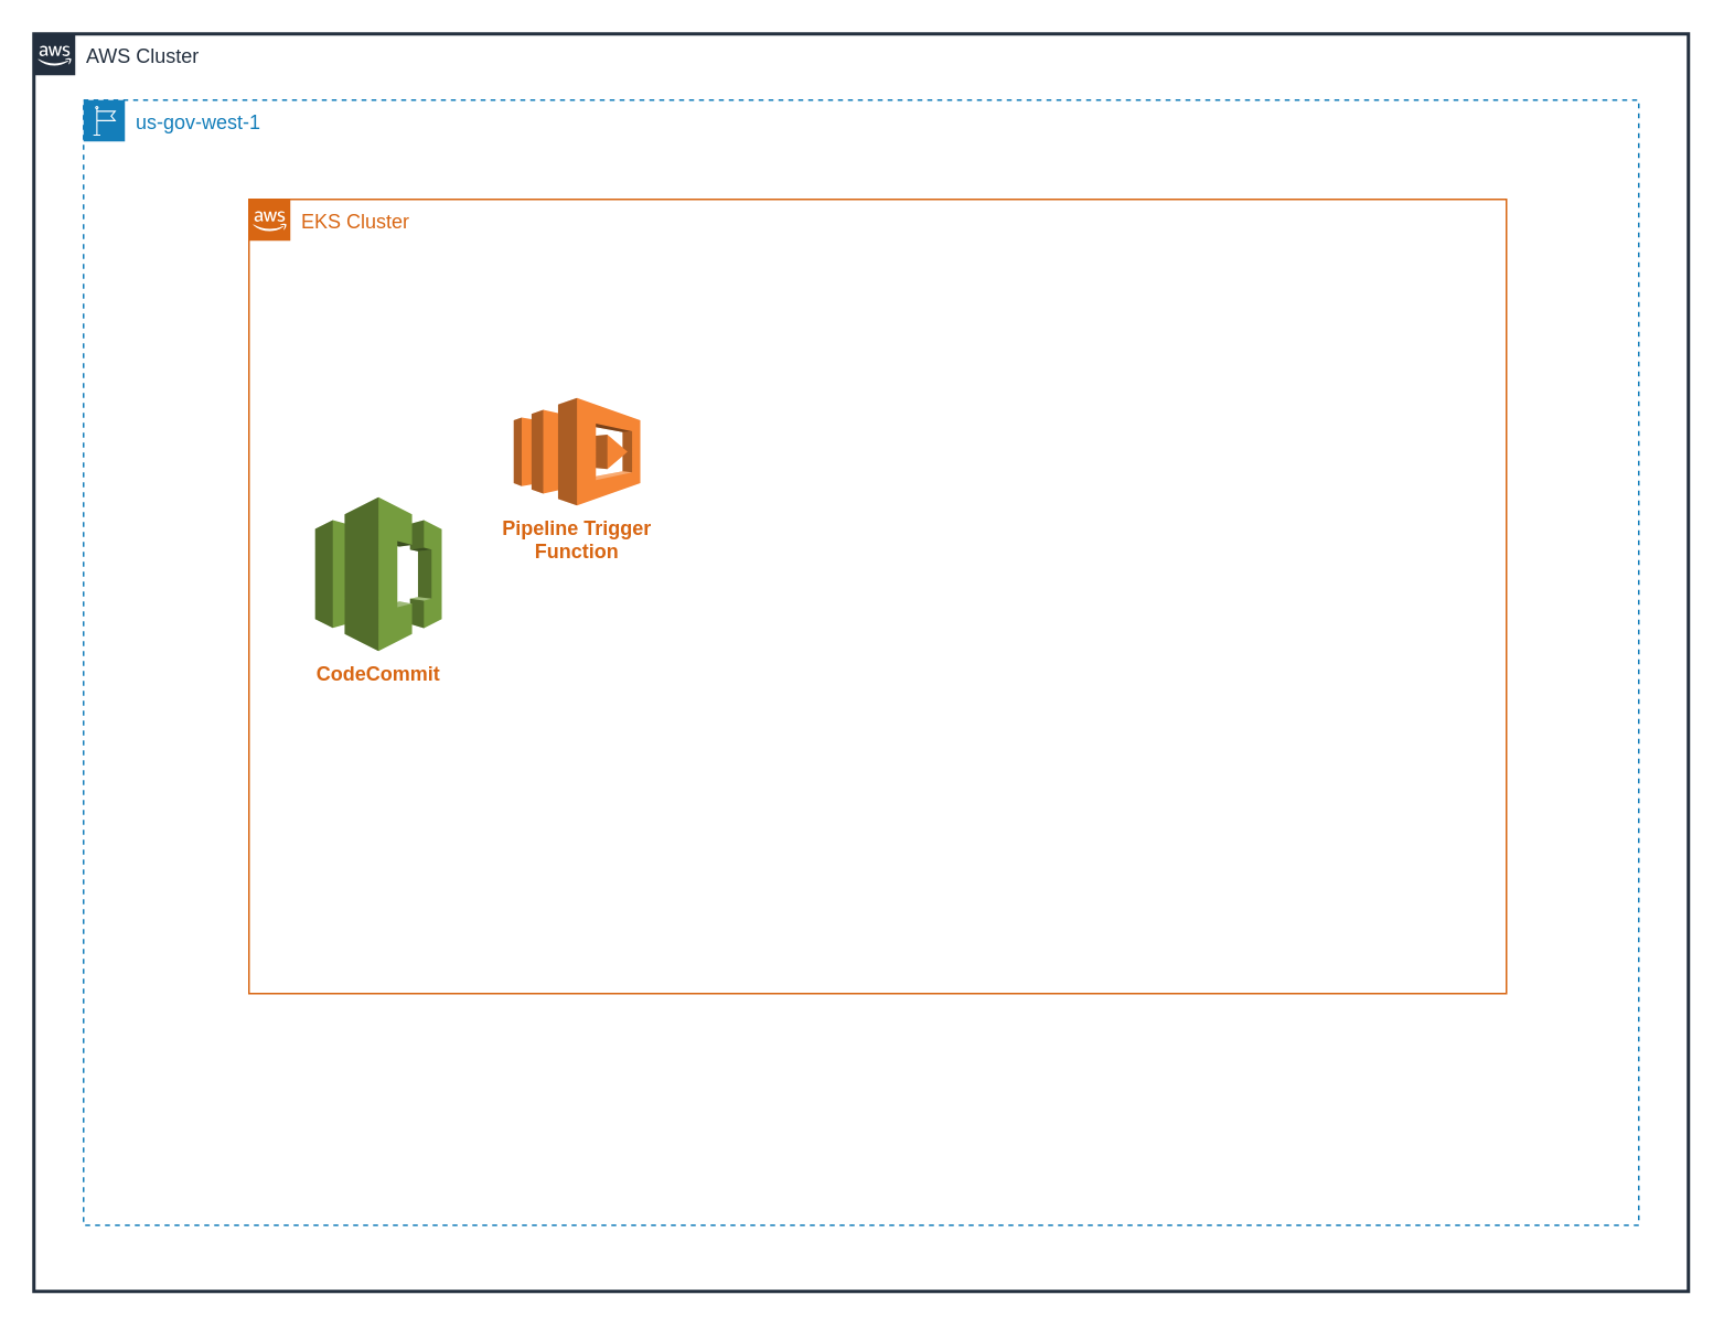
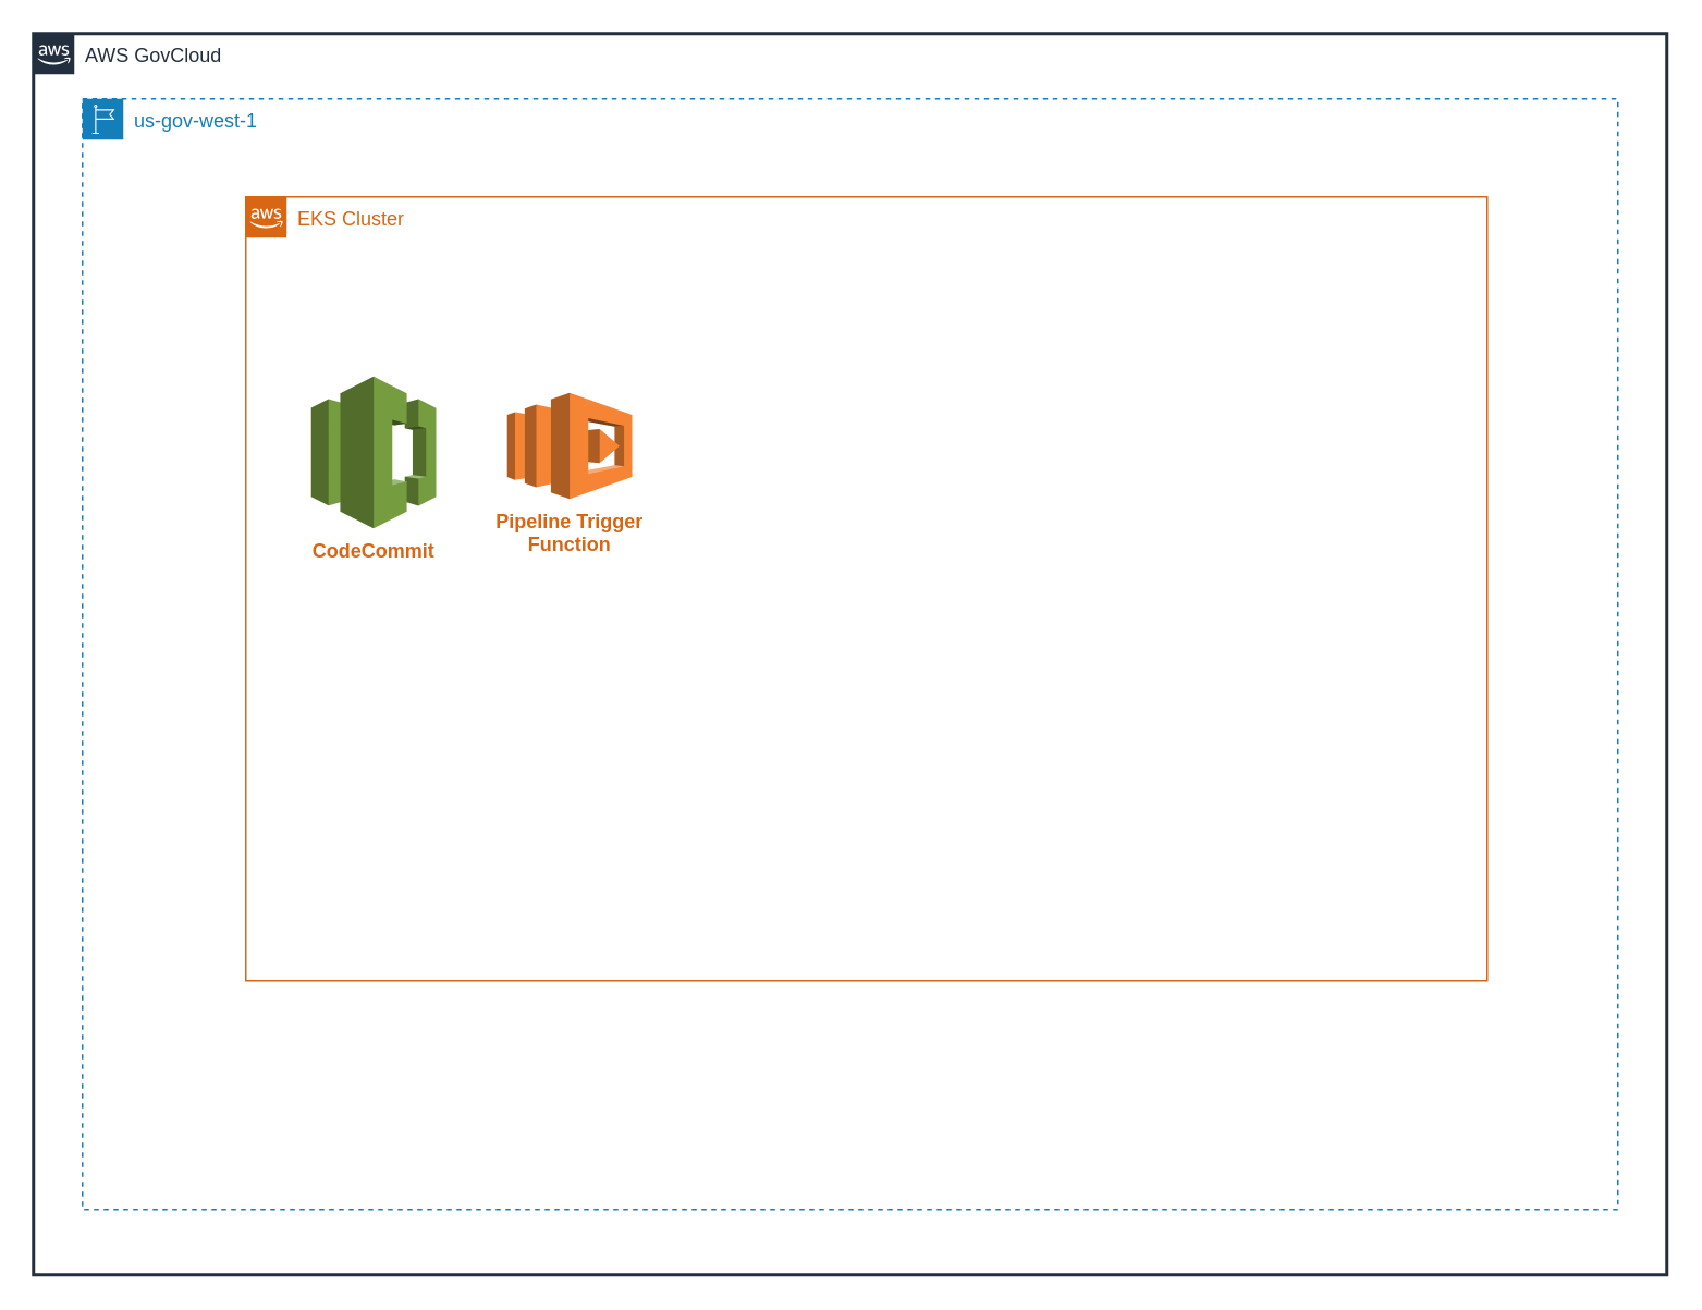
- <mxCell id="2" value="AWS Cluster" style="points=[[0,0],[0.25,0],[0.5,0],[0.75,0],[1,0],[1,0.25],[1,0.5],[1,0.75],[1,1],[0.75,1],[0.5,1],[0.25,1],[0,1],[0,0.75],[0,0.5],[0,0.25]];outlineConnect=0;gradientColor=none;html=1;whiteSpace=wrap;fontSize=12;fontStyle=0;container=0;pointerEvents=0;collapsible=0;recursiveResize=0;shape=mxgraph.aws4.group;grIcon=mxgraph.aws4.group_aws_cloud_alt;strokeColor=#232F3E;fillColor=none;verticalAlign=top;align=left;spacingLeft=30;fontColor=#232F3E;dashed=0;strokeWidth=2;" vertex="1" parent="1"><mxGeometry x="20" y="20" width="1000" height="760" as="geometry" /></mxCell>
+ <mxCell id="2" value="AWS GovCloud" style="points=[[0,0],[0.25,0],[0.5,0],[0.75,0],[1,0],[1,0.25],[1,0.5],[1,0.75],[1,1],[0.75,1],[0.5,1],[0.25,1],[0,1],[0,0.75],[0,0.5],[0,0.25]];outlineConnect=0;gradientColor=none;html=1;whiteSpace=wrap;fontSize=12;fontStyle=0;container=0;pointerEvents=0;collapsible=0;recursiveResize=0;shape=mxgraph.aws4.group;grIcon=mxgraph.aws4.group_aws_cloud_alt;strokeColor=#232F3E;fillColor=none;verticalAlign=top;align=left;spacingLeft=30;fontColor=#232F3E;dashed=0;strokeWidth=2;" vertex="1" parent="1"><mxGeometry x="20" y="20" width="1000" height="760" as="geometry" /></mxCell>
- <mxCell id="5" value="&lt;b&gt;CodeCommit&lt;/b&gt;" style="outlineConnect=0;dashed=0;verticalLabelPosition=bottom;verticalAlign=top;align=center;html=1;shape=mxgraph.aws3.codecommit;fillColor=#759C3E;gradientColor=none;strokeColor=#d86613;fontColor=#d86613;" vertex="1" parent="4"><mxGeometry x="40" y="180" width="76.5" height="93" as="geometry" /></mxCell>
+ <mxCell id="5" value="&lt;b&gt;CodeCommit&lt;/b&gt;" style="outlineConnect=0;dashed=0;verticalLabelPosition=bottom;verticalAlign=top;align=center;html=1;shape=mxgraph.aws3.codecommit;fillColor=#759C3E;gradientColor=none;strokeColor=#d86613;fontColor=#d86613;" vertex="1" parent="4"><mxGeometry x="40" y="110" width="76.5" height="93" as="geometry" /></mxCell>
